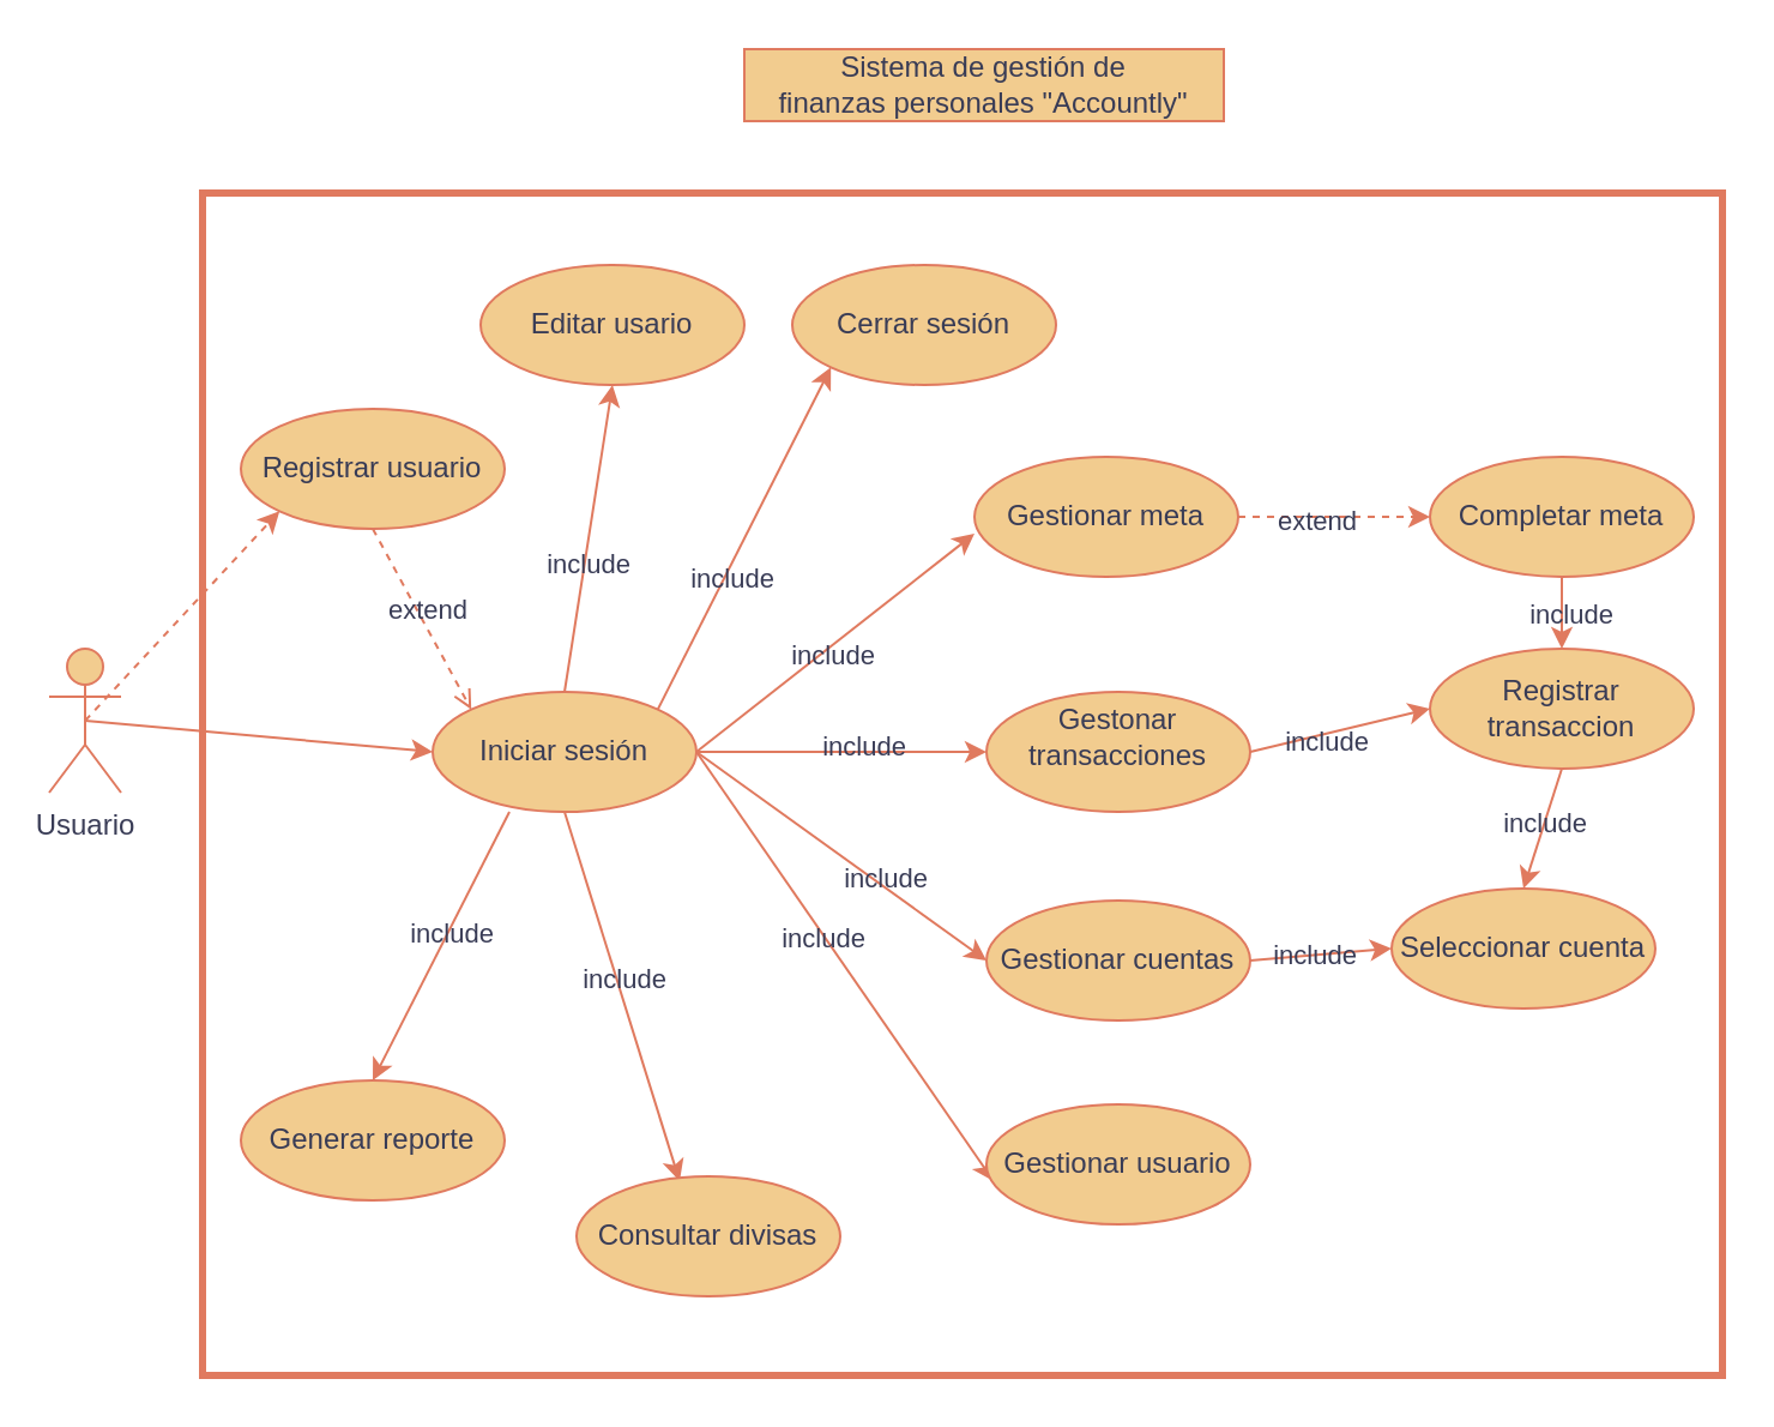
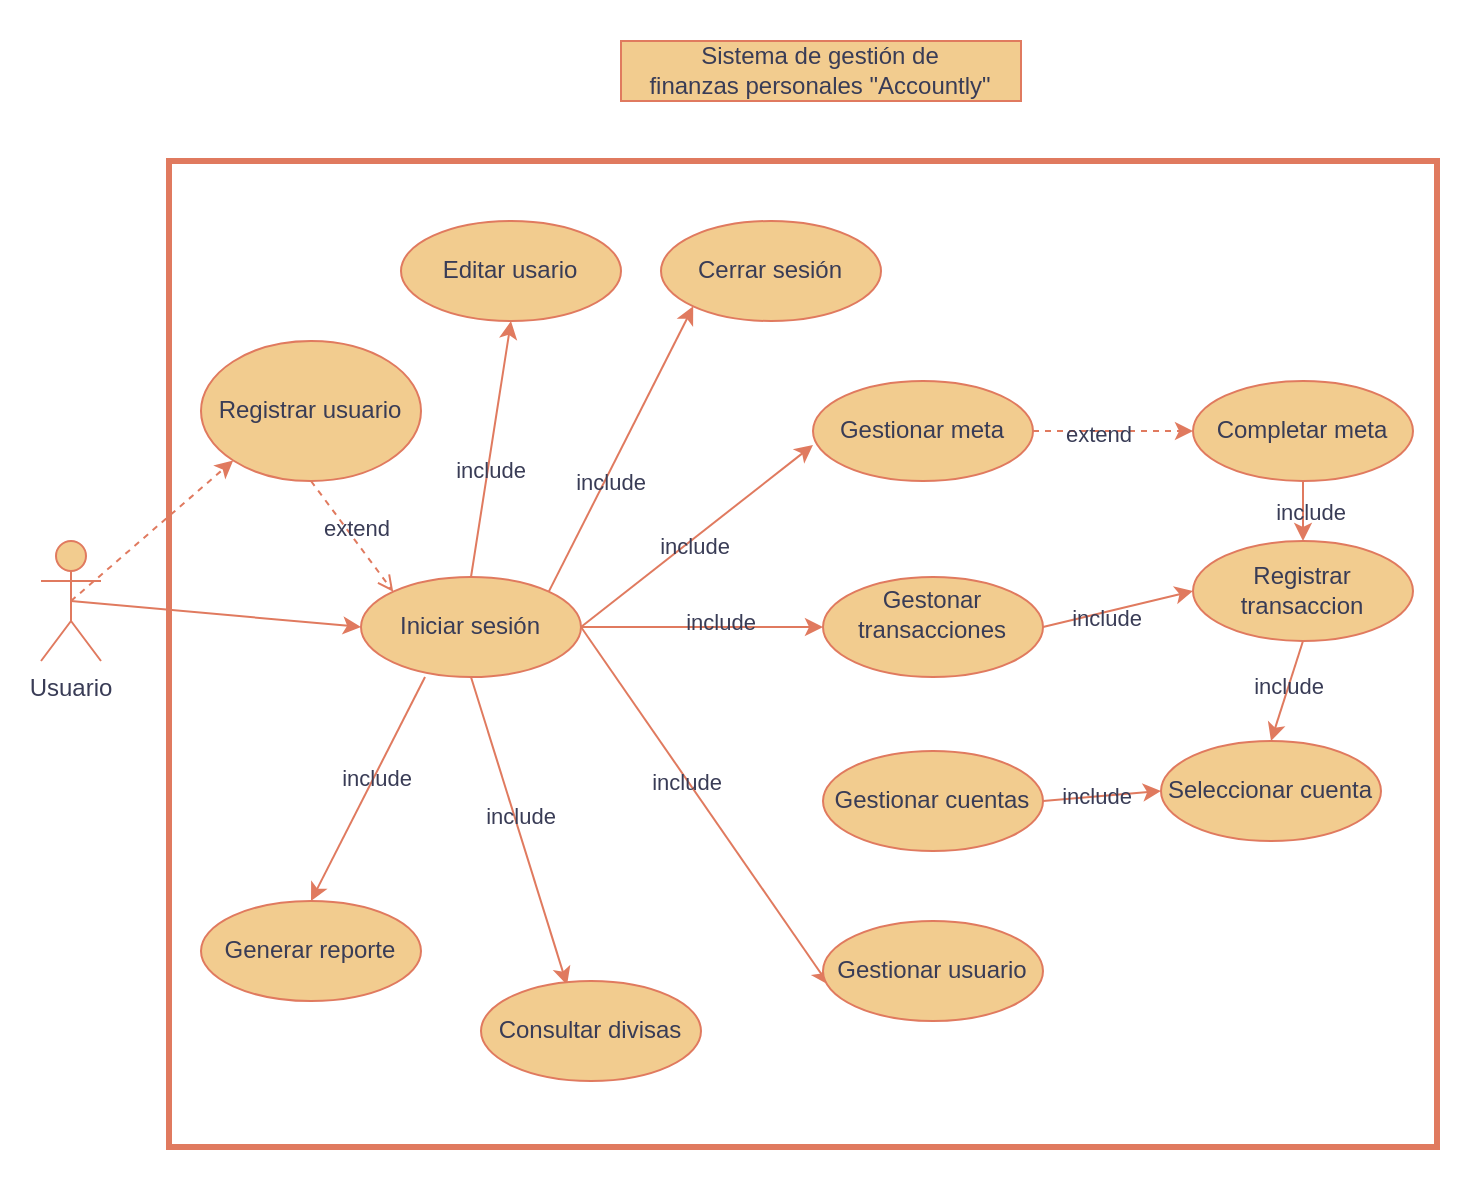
- <mxCell id="25" value="Registrar usuario" style="ellipse;whiteSpace=wrap;html=1;fontColor=#393C56;labelBackgroundColor=none;fillColor=#F2CC8F;strokeColor=#E07A5F;" parent="1" vertex="1"><mxGeometry x="100" y="170" width="110" height="50" as="geometry" /></mxCell>
+ <mxCell id="25" value="Registrar usuario" style="ellipse;whiteSpace=wrap;html=1;fontColor=#393C56;labelBackgroundColor=none;fillColor=#F2CC8F;strokeColor=#E07A5F;" parent="1" vertex="1"><mxGeometry x="100" y="170" width="110" height="70" as="geometry" /></mxCell>
- <mxCell id="10" style="rounded=0;orthogonalLoop=1;jettySize=auto;html=1;exitX=1;exitY=0.5;exitDx=0;exitDy=0;entryX=0;entryY=0.5;entryDx=0;entryDy=0;labelBackgroundColor=none;strokeColor=#E07A5F;fontColor=default;" edge="1" parent="1" source="22" target="28"><mxGeometry relative="1" as="geometry" /></mxCell>
- <mxCell id="11" value="include" style="edgeLabel;html=1;align=center;verticalAlign=middle;resizable=0;points=[];labelBackgroundColor=none;fontColor=#393C56;" vertex="1" connectable="0" parent="10"><mxGeometry x="0.257" y="3" relative="1" as="geometry"><mxPoint as="offset" /></mxGeometry></mxCell>
